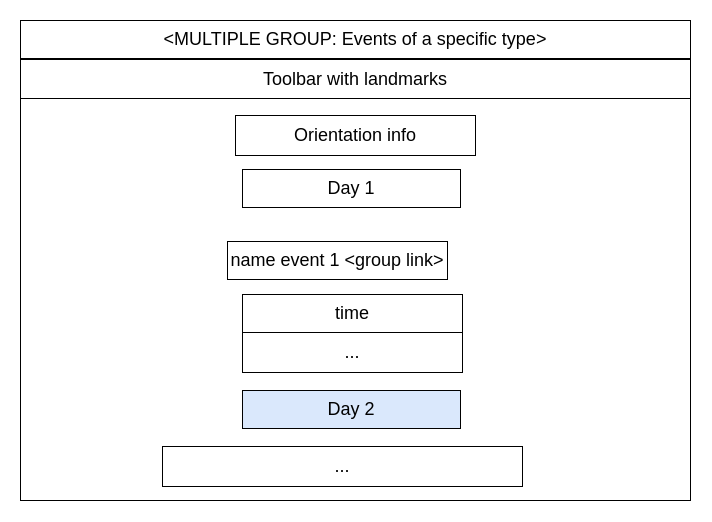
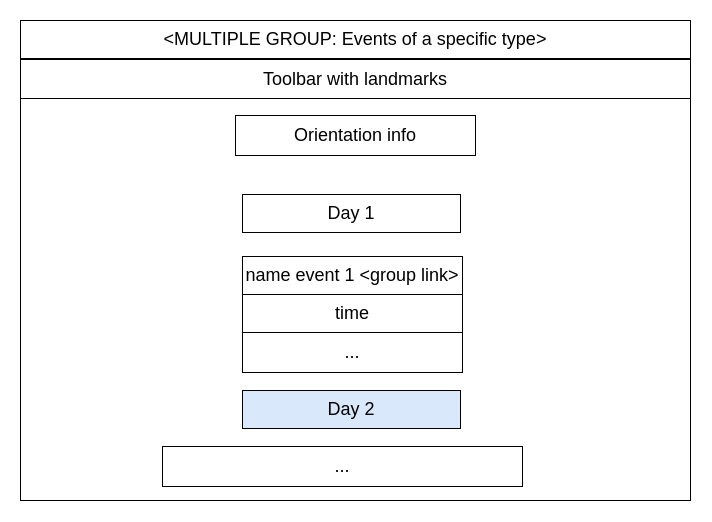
- <mxCell id="8" value="Day 1" style="rounded=0;whiteSpace=wrap;html=1;fontSize=18;" vertex="1" parent="1"><mxGeometry x="242" y="169" width="218" height="38" as="geometry" /></mxCell>
+ <mxCell id="8" value="Day 1" style="rounded=0;whiteSpace=wrap;html=1;fontSize=18;" vertex="1" parent="1"><mxGeometry x="242" y="194" width="218" height="38" as="geometry" /></mxCell>
- <mxCell id="7" value="name event 1 &amp;lt;group link&amp;gt;" style="rounded=0;whiteSpace=wrap;html=1;fontSize=18;" parent="1" vertex="1"><mxGeometry x="227" y="241" width="220" height="38" as="geometry" /></mxCell>
+ <mxCell id="7" value="name event 1 &amp;lt;group link&amp;gt;" style="rounded=0;whiteSpace=wrap;html=1;fontSize=18;" parent="1" vertex="1"><mxGeometry x="242" y="256" width="220" height="38" as="geometry" /></mxCell>
